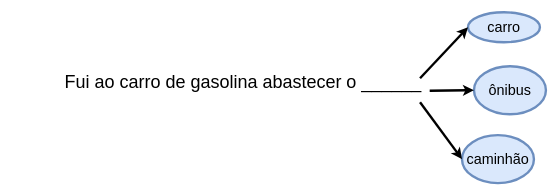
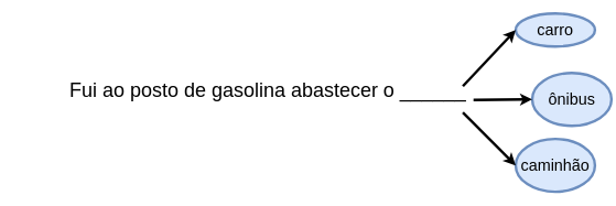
- <mxCell id="2" value="Fui ao carro de gasolina abastecer o ______" style="text;html=1;align=center;verticalAlign=middle;whiteSpace=wrap;rounded=0;strokeWidth=4;fontSize=30;" vertex="1" parent="1"><mxGeometry y="120" width="770" height="30" as="geometry" x="20" /></mxCell>
+ <mxCell id="2" value="Fui ao posto de gasolina abastecer o ______" style="text;html=1;align=center;verticalAlign=middle;whiteSpace=wrap;rounded=0;strokeWidth=4;fontSize=30;" vertex="1" parent="1"><mxGeometry y="120" width="770" height="30" as="geometry" x="20" /></mxCell>
- <mxCell id="4" value="&lt;font style=&quot;font-size: 24px;&quot;&gt;ônibus&lt;/font&gt;" style="ellipse;whiteSpace=wrap;html=1;fillColor=#dae8fc;strokeColor=#6c8ebf;strokeWidth=4;fontSize=24;" vertex="1" parent="1"><mxGeometry x="790" y="110" width="120" height="80" as="geometry" /></mxCell>
+ <mxCell id="4" value="&lt;font style=&quot;font-size: 24px;&quot;&gt;ônibus&lt;/font&gt;" style="ellipse;whiteSpace=wrap;html=1;fillColor=#dae8fc;strokeColor=#6c8ebf;strokeWidth=4;fontSize=24;" vertex="1" parent="1"><mxGeometry x="805" y="110" width="120" height="80" as="geometry" /></mxCell>
- <mxCell id="5" value="caminhão" style="ellipse;whiteSpace=wrap;html=1;fillColor=#dae8fc;strokeColor=#6c8ebf;strokeWidth=4;fontSize=24;" vertex="1" parent="1"><mxGeometry x="770" y="225" width="120" height="80" as="geometry" /></mxCell>
+ <mxCell id="5" value="caminhão" style="ellipse;whiteSpace=wrap;html=1;fillColor=#dae8fc;strokeColor=#6c8ebf;strokeWidth=4;fontSize=24;" vertex="1" parent="1"><mxGeometry x="780" y="210" width="120" height="80" as="geometry" /></mxCell>
